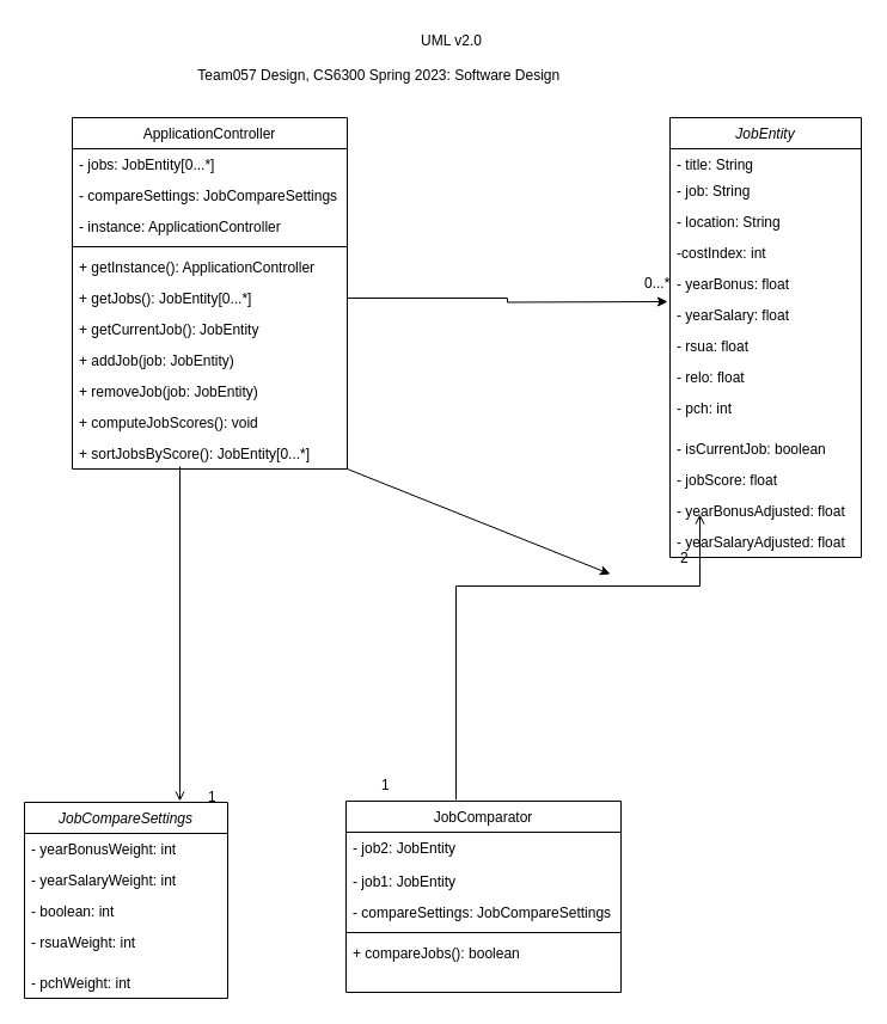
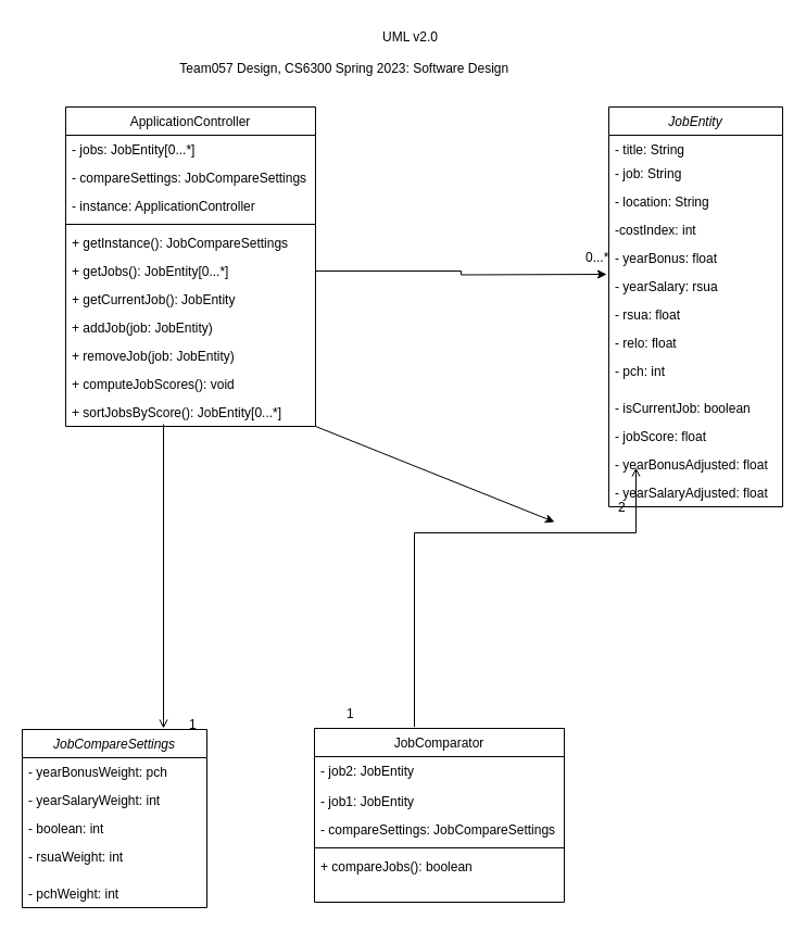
- <mxCell id="22" value="+ getInstance(): ApplicationController" style="text;align=left;verticalAlign=top;spacingLeft=4;spacingRight=4;overflow=hidden;rotatable=0;points=[[0,0.5],[1,0.5]];portConstraint=eastwest;" parent="17" vertex="1"><mxGeometry y="112" width="230" height="26" as="geometry" /></mxCell>
+ <mxCell id="22" value="+ getInstance(): JobCompareSettings" style="text;align=left;verticalAlign=top;spacingLeft=4;spacingRight=4;overflow=hidden;rotatable=0;points=[[0,0.5],[1,0.5]];portConstraint=eastwest;" parent="17" vertex="1"><mxGeometry y="112" width="230" height="26" as="geometry" /></mxCell>
- <mxCell id="8" value="- yearSalary: float" style="text;align=left;verticalAlign=top;spacingLeft=4;spacingRight=4;overflow=hidden;rotatable=0;points=[[0,0.5],[1,0.5]];portConstraint=eastwest;" parent="2" vertex="1"><mxGeometry y="152" width="160" height="26" as="geometry" /></mxCell>
+ <mxCell id="8" value="- yearSalary: rsua" style="text;align=left;verticalAlign=top;spacingLeft=4;spacingRight=4;overflow=hidden;rotatable=0;points=[[0,0.5],[1,0.5]];portConstraint=eastwest;" parent="2" vertex="1"><mxGeometry y="152" width="160" height="26" as="geometry" /></mxCell>
- <mxCell id="31" value="- yearBonusWeight: int" style="text;align=left;verticalAlign=top;spacingLeft=4;spacingRight=4;overflow=hidden;rotatable=0;points=[[0,0.5],[1,0.5]];portConstraint=eastwest;" parent="30" vertex="1"><mxGeometry y="26" width="170" height="26" as="geometry" /></mxCell>
+ <mxCell id="31" value="- yearBonusWeight: pch" style="text;align=left;verticalAlign=top;spacingLeft=4;spacingRight=4;overflow=hidden;rotatable=0;points=[[0,0.5],[1,0.5]];portConstraint=eastwest;" parent="30" vertex="1"><mxGeometry y="26" width="170" height="26" as="geometry" /></mxCell>
